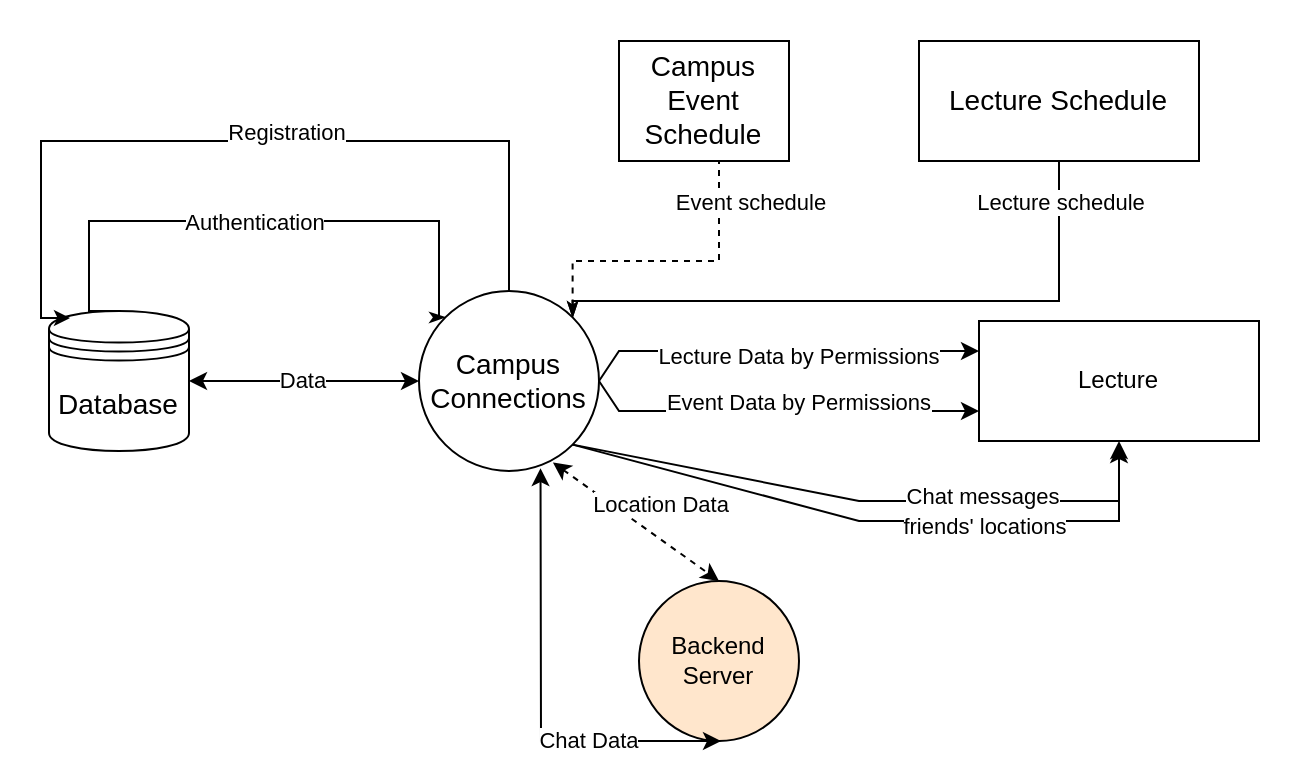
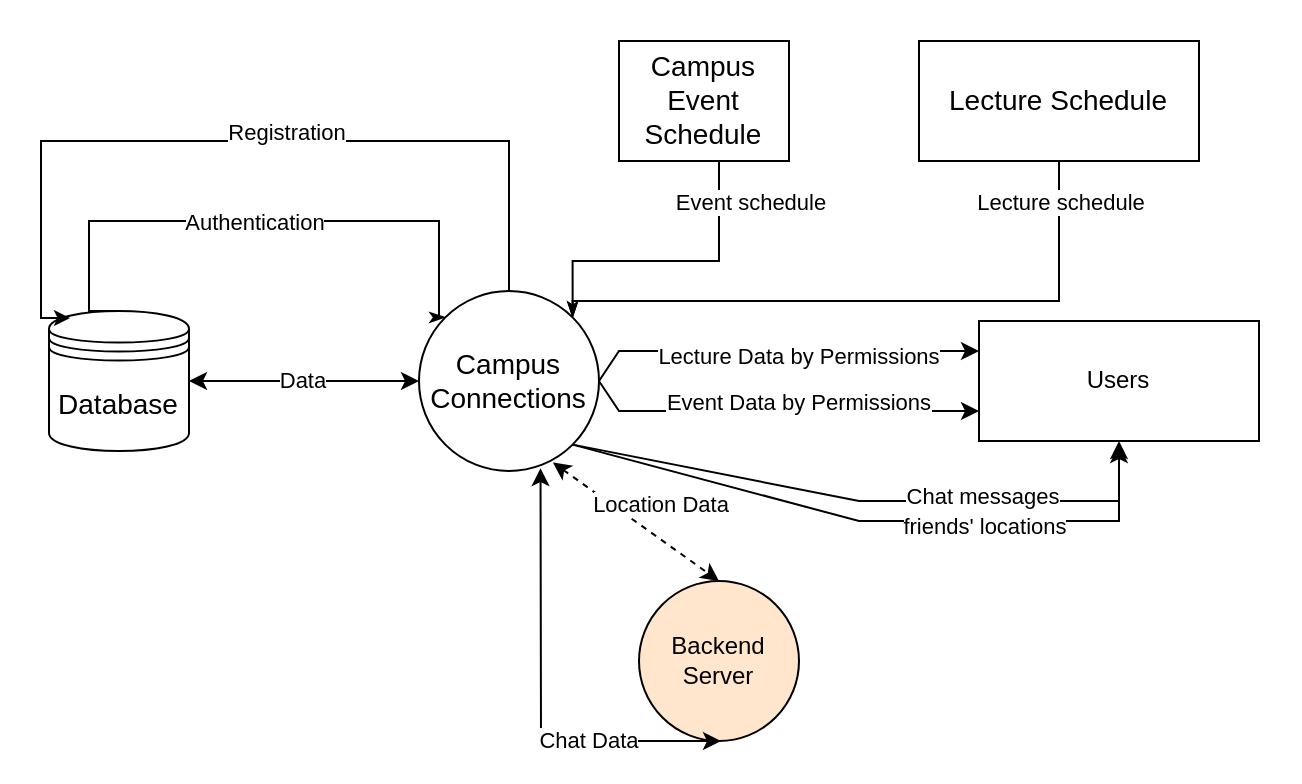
- <mxCell id="9" style="edgeStyle=orthogonalEdgeStyle;rounded=0;html=1;labelBackgroundColor=none;startSize=5;endArrow=classicThin;endFill=1;endSize=5;jettySize=auto;orthogonalLoop=1;strokeWidth=1;fontFamily=Verdana;fontSize=8;entryX=1;entryY=0;entryDx=0;entryDy=0;exitX=0.5;exitY=1;exitDx=0;exitDy=0;dashed=1;" parent="1" source="5" target="3" edge="1"><mxGeometry relative="1" as="geometry"><Array as="points"><mxPoint x="359" y="80" /><mxPoint x="359" y="130" /><mxPoint x="286" y="130" /><mxPoint x="286" y="158" /></Array><mxPoint x="439" y="280" as="sourcePoint" /><mxPoint x="285.82" y="225" as="targetPoint" /></mxGeometry></mxCell>
+ <mxCell id="9" style="edgeStyle=orthogonalEdgeStyle;rounded=0;html=1;labelBackgroundColor=none;startSize=5;endArrow=classicThin;endFill=1;endSize=5;jettySize=auto;orthogonalLoop=1;strokeWidth=1;fontFamily=Verdana;fontSize=8;entryX=1;entryY=0;entryDx=0;entryDy=0;exitX=0.5;exitY=1;exitDx=0;exitDy=0;" parent="1" source="5" target="3" edge="1"><mxGeometry relative="1" as="geometry"><Array as="points"><mxPoint x="359" y="80" /><mxPoint x="359" y="130" /><mxPoint x="286" y="130" /><mxPoint x="286" y="158" /></Array><mxPoint x="439" y="280" as="sourcePoint" /><mxPoint x="285.82" y="225" as="targetPoint" /></mxGeometry></mxCell>
- <mxCell id="13" value="Lecture" style="rounded=0;whiteSpace=wrap;html=1;" parent="1" vertex="1"><mxGeometry x="489" y="160" width="140" height="60" as="geometry" /></mxCell>
+ <mxCell id="13" value="Users" style="rounded=0;whiteSpace=wrap;html=1;" parent="1" vertex="1"><mxGeometry x="489" y="160" width="140" height="60" as="geometry" /></mxCell>
